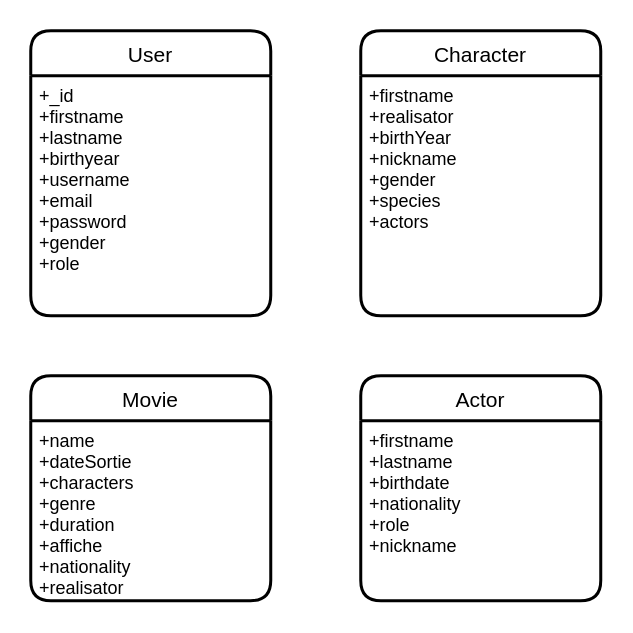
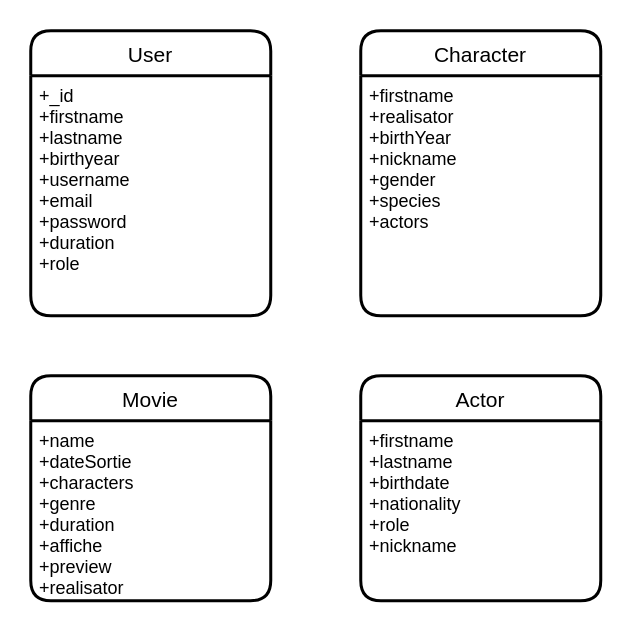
- <mxCell id="3" value="+_id&#10;+firstname&#10;+lastname&#10;+birthyear&#10;+username&#10;+email&#10;+password&#10;+gender&#10;+role" style="align=left;strokeColor=none;fillColor=none;spacingLeft=4;fontSize=12;verticalAlign=top;resizable=0;rotatable=0;part=1;" vertex="1" parent="2"><mxGeometry y="30" width="160" height="160" as="geometry" /></mxCell>
+ <mxCell id="3" value="+_id&#10;+firstname&#10;+lastname&#10;+birthyear&#10;+username&#10;+email&#10;+password&#10;+duration&#10;+role" style="align=left;strokeColor=none;fillColor=none;spacingLeft=4;fontSize=12;verticalAlign=top;resizable=0;rotatable=0;part=1;" vertex="1" parent="2"><mxGeometry y="30" width="160" height="160" as="geometry" /></mxCell>
- <mxCell id="7" value="+name&#10;+dateSortie&#10;+characters&#10;+genre&#10;+duration&#10;+affiche&#10;+nationality&#10;+realisator" style="align=left;strokeColor=none;fillColor=none;spacingLeft=4;fontSize=12;verticalAlign=top;resizable=0;rotatable=0;part=1;" vertex="1" parent="6"><mxGeometry y="30" width="160" height="120" as="geometry" /></mxCell>
+ <mxCell id="7" value="+name&#10;+dateSortie&#10;+characters&#10;+genre&#10;+duration&#10;+affiche&#10;+preview&#10;+realisator" style="align=left;strokeColor=none;fillColor=none;spacingLeft=4;fontSize=12;verticalAlign=top;resizable=0;rotatable=0;part=1;" vertex="1" parent="6"><mxGeometry y="30" width="160" height="120" as="geometry" /></mxCell>
